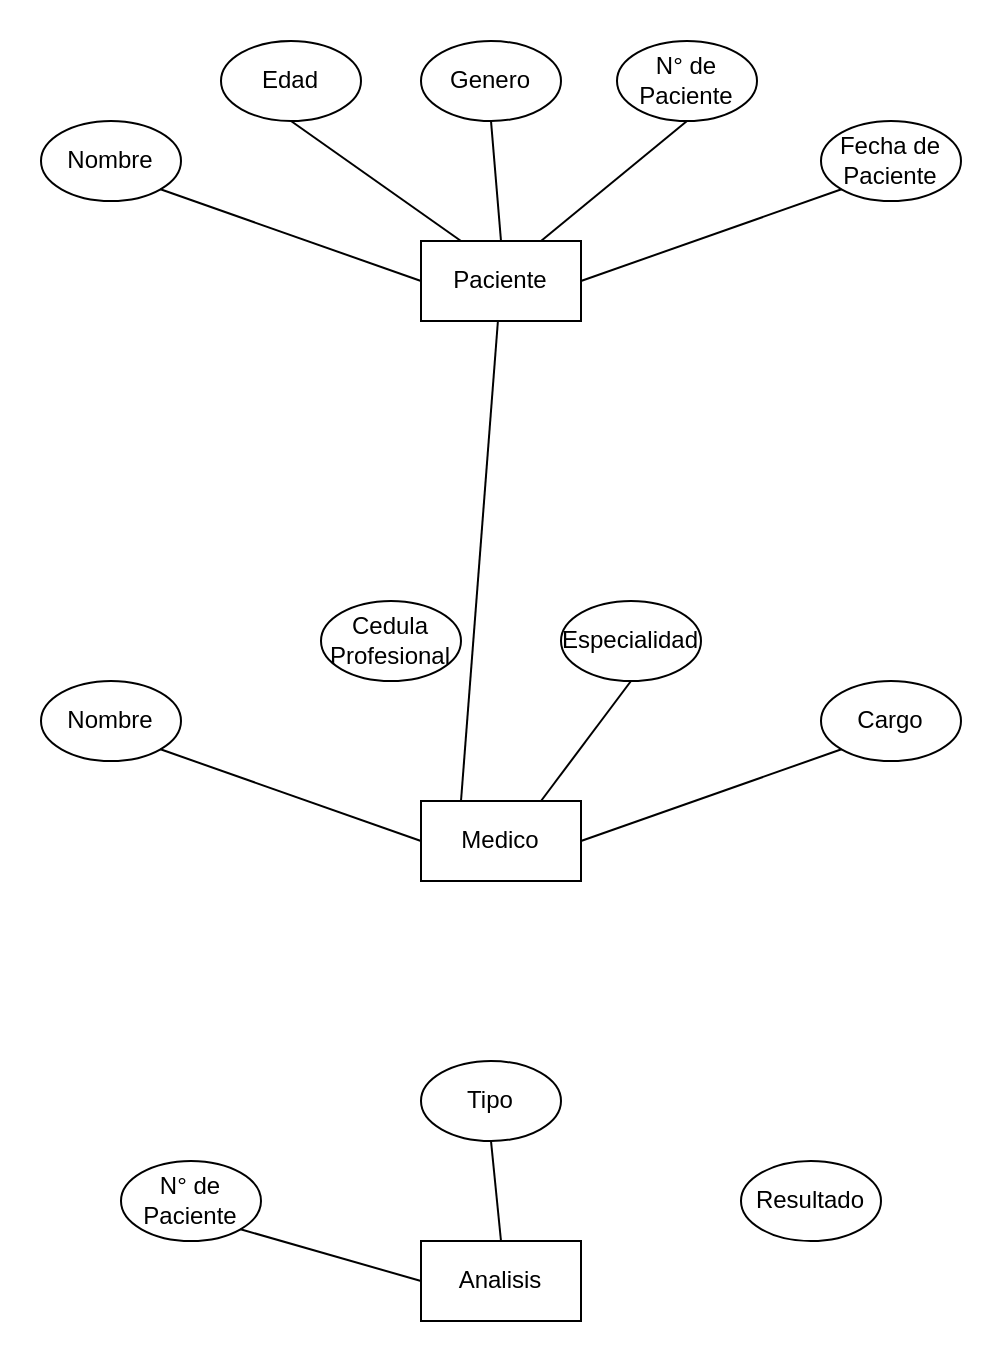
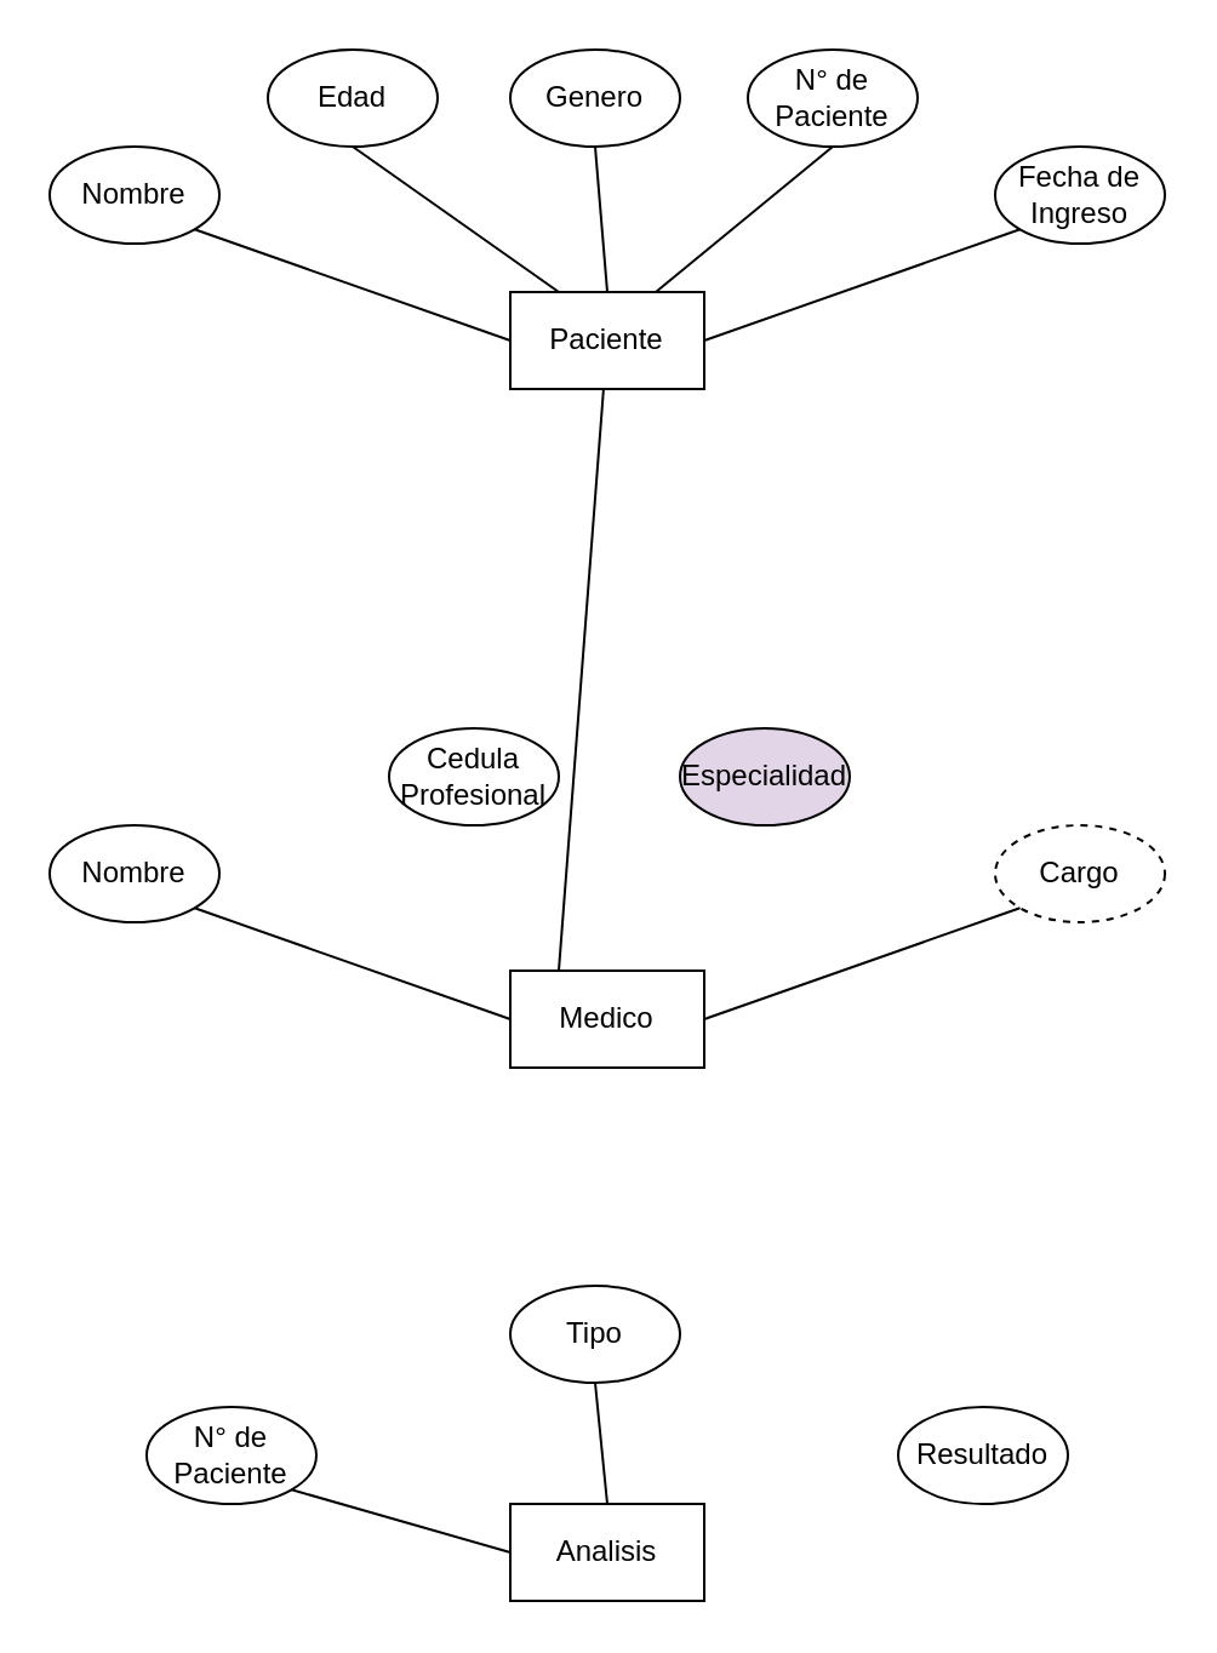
- <mxCell id="7" value="Fecha de Paciente" style="ellipse;whiteSpace=wrap;html=1;" vertex="1" parent="1"><mxGeometry x="410" y="60" width="70" height="40" as="geometry" /></mxCell>
+ <mxCell id="7" value="Fecha de Ingreso" style="ellipse;whiteSpace=wrap;html=1;" vertex="1" parent="1"><mxGeometry x="410" y="60" width="70" height="40" as="geometry" /></mxCell>
- <mxCell id="16" value="Especialidad" style="ellipse;whiteSpace=wrap;html=1;" vertex="1" parent="1"><mxGeometry x="280" y="300" width="70" height="40" as="geometry" /></mxCell>
+ <mxCell id="16" value="Especialidad" style="ellipse;whiteSpace=wrap;html=1;fillColor=#e1d5e7;" vertex="1" parent="1"><mxGeometry x="280" y="300" width="70" height="40" as="geometry" /></mxCell>
- <mxCell id="17" value="Cargo" style="ellipse;whiteSpace=wrap;html=1;" vertex="1" parent="1"><mxGeometry x="410" y="340" width="70" height="40" as="geometry" /></mxCell>
+ <mxCell id="17" value="Cargo" style="ellipse;whiteSpace=wrap;html=1;dashed=1;" vertex="1" parent="1"><mxGeometry x="410" y="340" width="70" height="40" as="geometry" /></mxCell>
- <mxCell id="20" value="" style="endArrow=none;html=1;rounded=0;entryX=0.5;entryY=1;entryDx=0;entryDy=0;exitX=0.75;exitY=0;exitDx=0;exitDy=0;" edge="1" parent="1" source="13" target="16"><mxGeometry width="50" height="50" relative="1" as="geometry"><mxPoint x="350" y="400" as="sourcePoint" /><mxPoint x="265" y="340" as="targetPoint" /></mxGeometry></mxCell>
